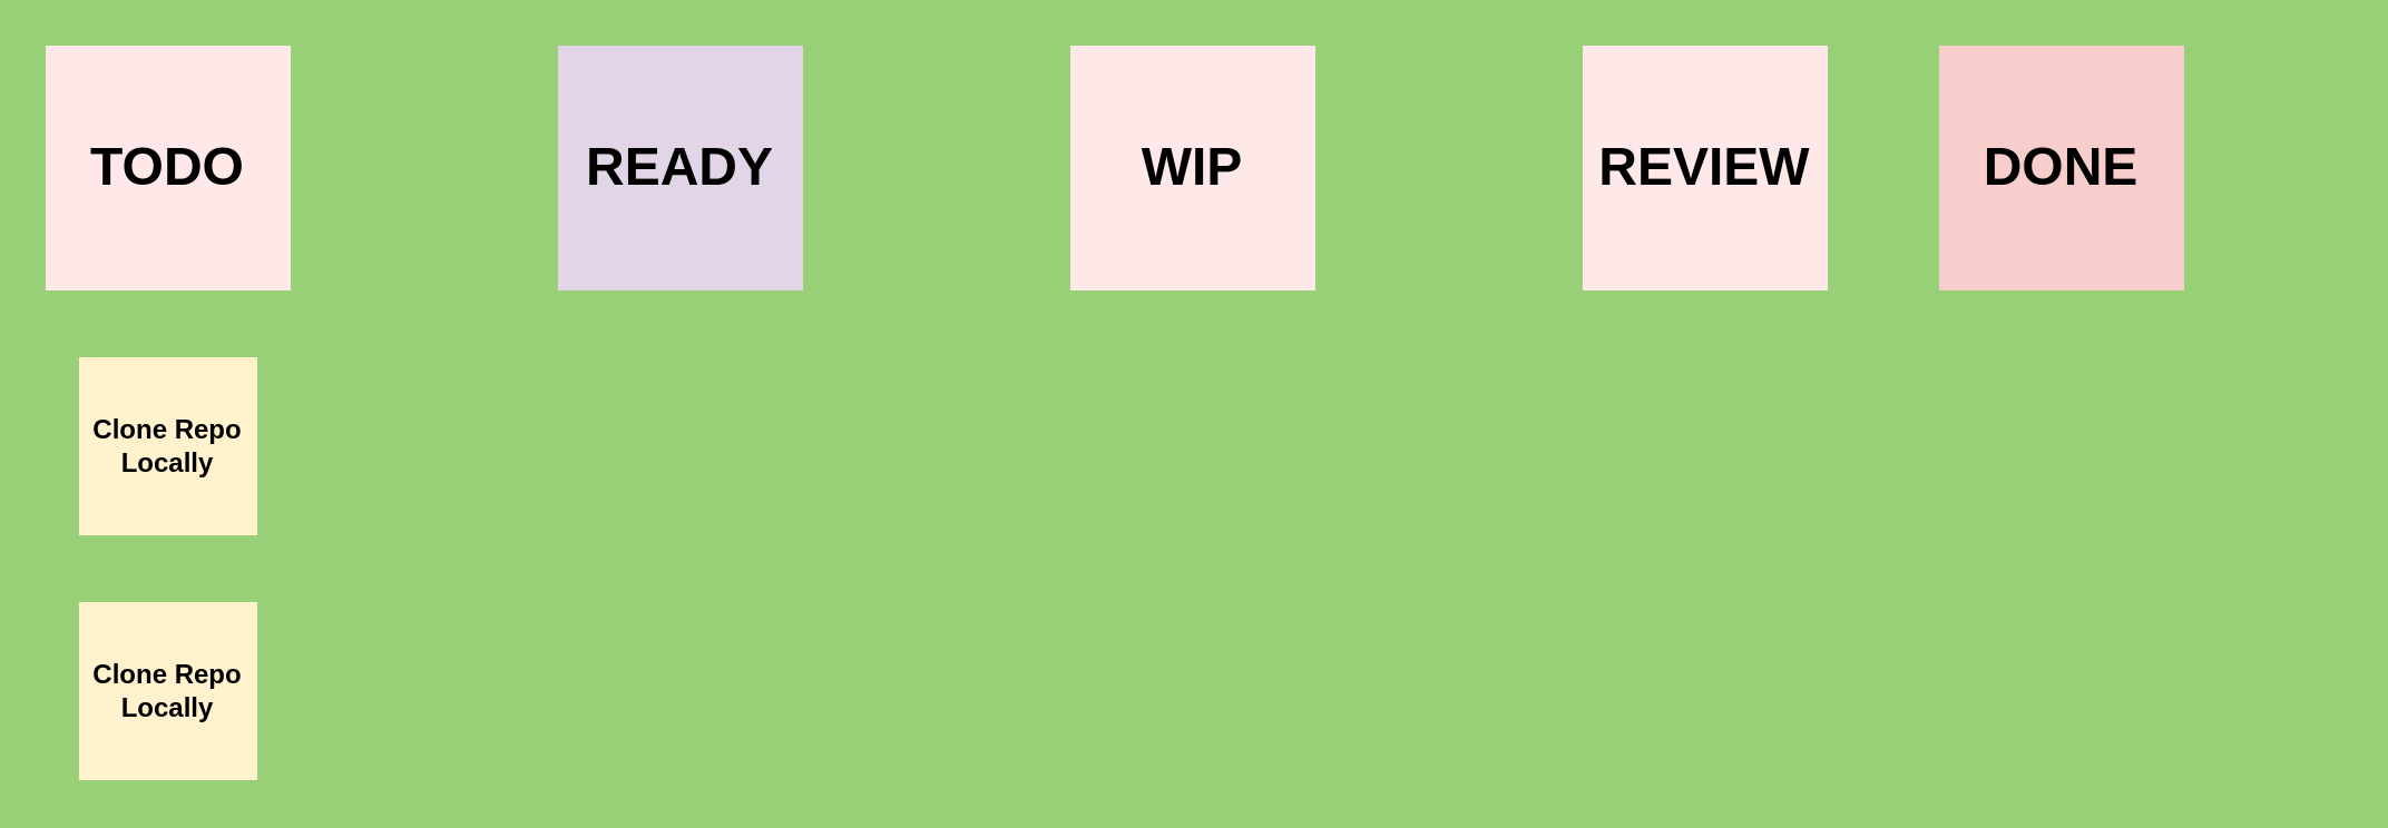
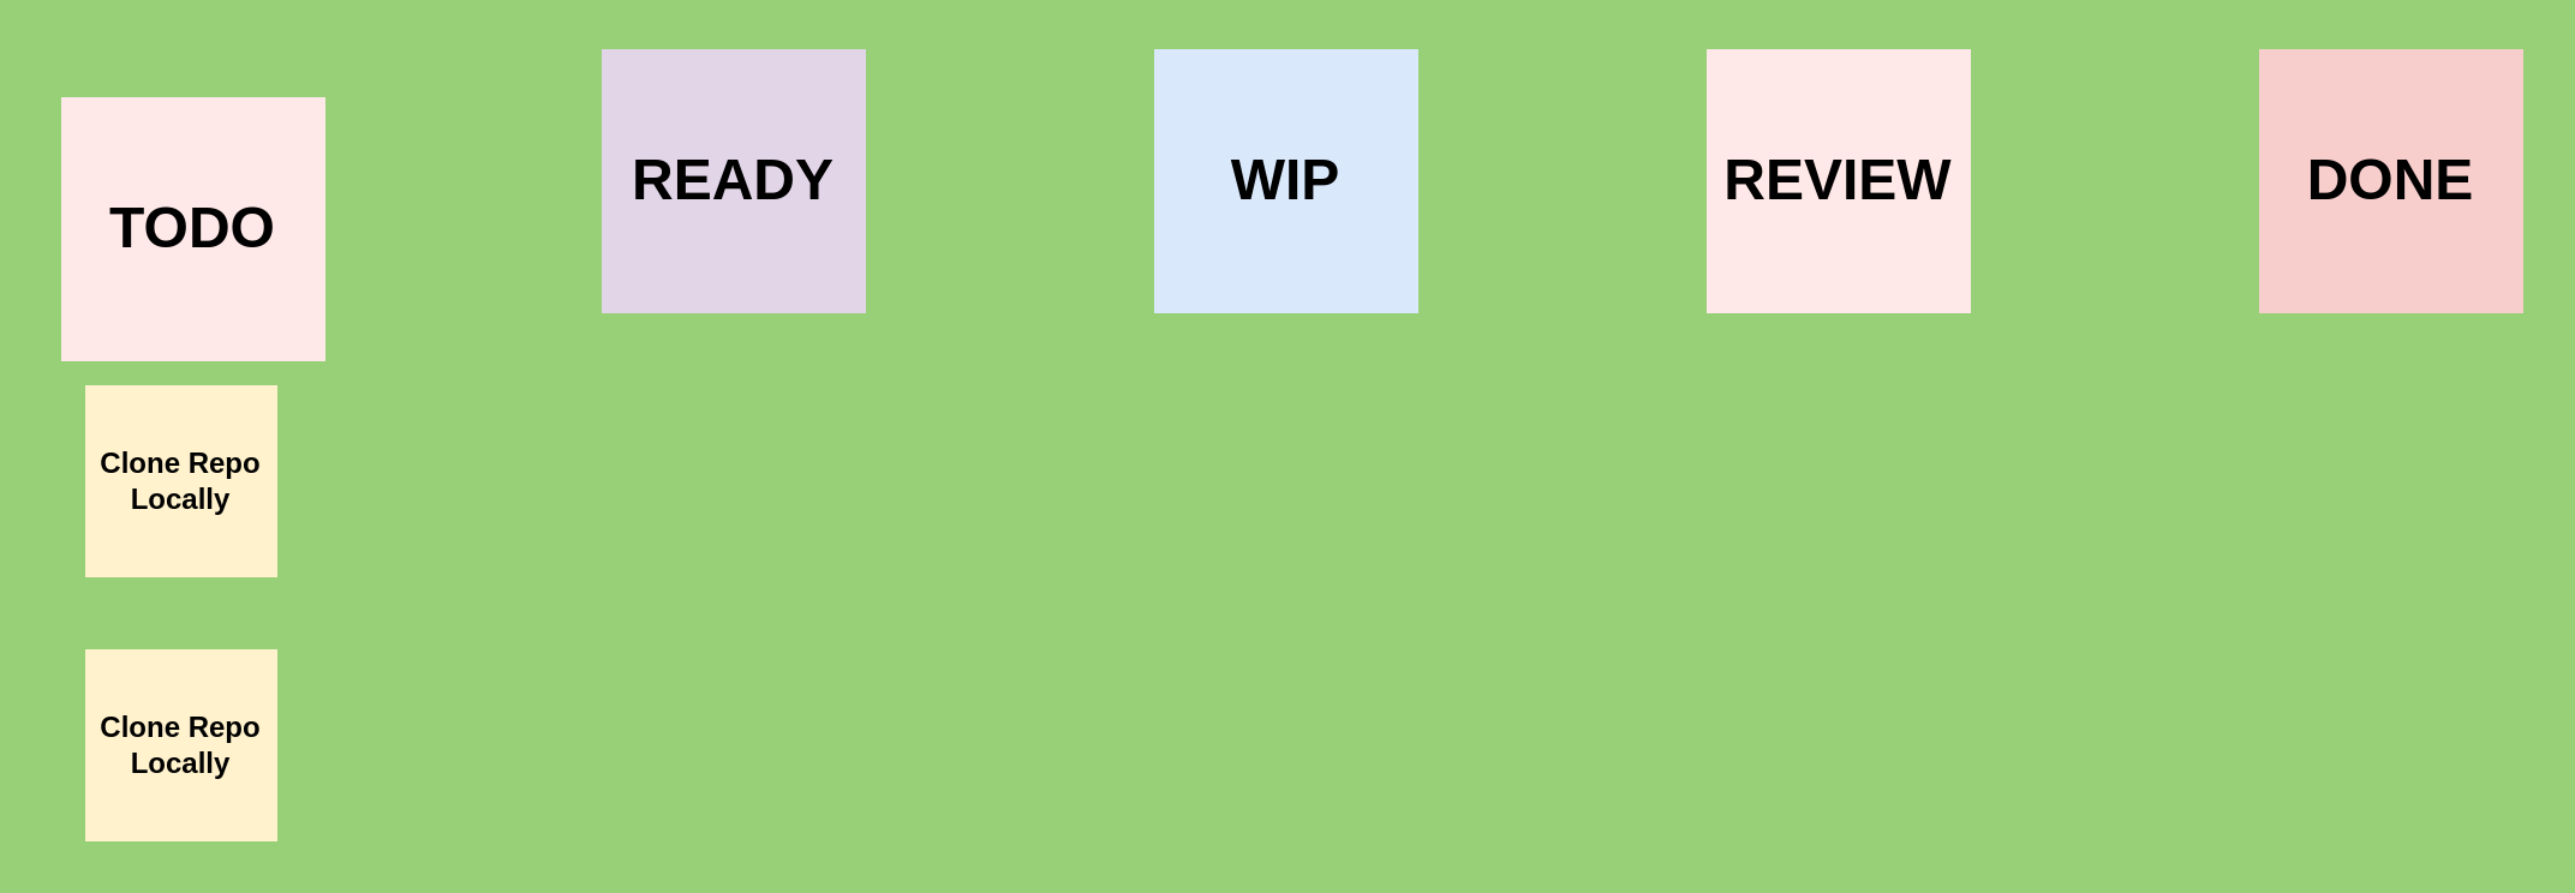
- <mxCell id="5" value="&lt;b&gt;&lt;font style=&quot;font-size: 24px&quot; color=&quot;#000000&quot;&gt;TODO&lt;/font&gt;&lt;/b&gt;" style="whiteSpace=wrap;html=1;aspect=fixed;fontColor=#333333;strokeColor=none;fillColor=#FFE8E8;" parent="1" vertex="1"><mxGeometry x="20" y="20" width="110" height="110" as="geometry" /></mxCell>
+ <mxCell id="5" value="&lt;b&gt;&lt;font style=&quot;font-size: 24px&quot; color=&quot;#000000&quot;&gt;TODO&lt;/font&gt;&lt;/b&gt;" style="whiteSpace=wrap;html=1;aspect=fixed;fontColor=#333333;strokeColor=none;fillColor=#FFE8E8;" parent="1" vertex="1"><mxGeometry x="25" y="40" width="110" height="110" as="geometry" /></mxCell>
- <mxCell id="7" value="&lt;b&gt;&lt;font style=&quot;font-size: 24px&quot; color=&quot;#000000&quot;&gt;WIP&lt;/font&gt;&lt;/b&gt;" style="whiteSpace=wrap;html=1;aspect=fixed;fillColor=#ffe8e8;strokeColor=none;" parent="1" vertex="1"><mxGeometry x="480" y="20" width="110" height="110" as="geometry" /></mxCell>
+ <mxCell id="7" value="&lt;b&gt;&lt;font style=&quot;font-size: 24px&quot; color=&quot;#000000&quot;&gt;WIP&lt;/font&gt;&lt;/b&gt;" style="whiteSpace=wrap;html=1;aspect=fixed;fillColor=#dae8fc;strokeColor=none;" parent="1" vertex="1"><mxGeometry x="480" y="20" width="110" height="110" as="geometry" /></mxCell>
- <mxCell id="3" value="&lt;b&gt;&lt;font style=&quot;font-size: 24px&quot; color=&quot;#000000&quot;&gt;DONE&lt;/font&gt;&lt;/b&gt;" style="whiteSpace=wrap;html=1;aspect=fixed;fillColor=#f8cecc;strokeColor=none;" parent="1" vertex="1"><mxGeometry x="870" y="20" width="110" height="110" as="geometry" /></mxCell>
+ <mxCell id="3" value="&lt;b&gt;&lt;font style=&quot;font-size: 24px&quot; color=&quot;#000000&quot;&gt;DONE&lt;/font&gt;&lt;/b&gt;" style="whiteSpace=wrap;html=1;aspect=fixed;fillColor=#f8cecc;strokeColor=none;" parent="1" vertex="1"><mxGeometry x="940" y="20" width="110" height="110" as="geometry" /></mxCell>
